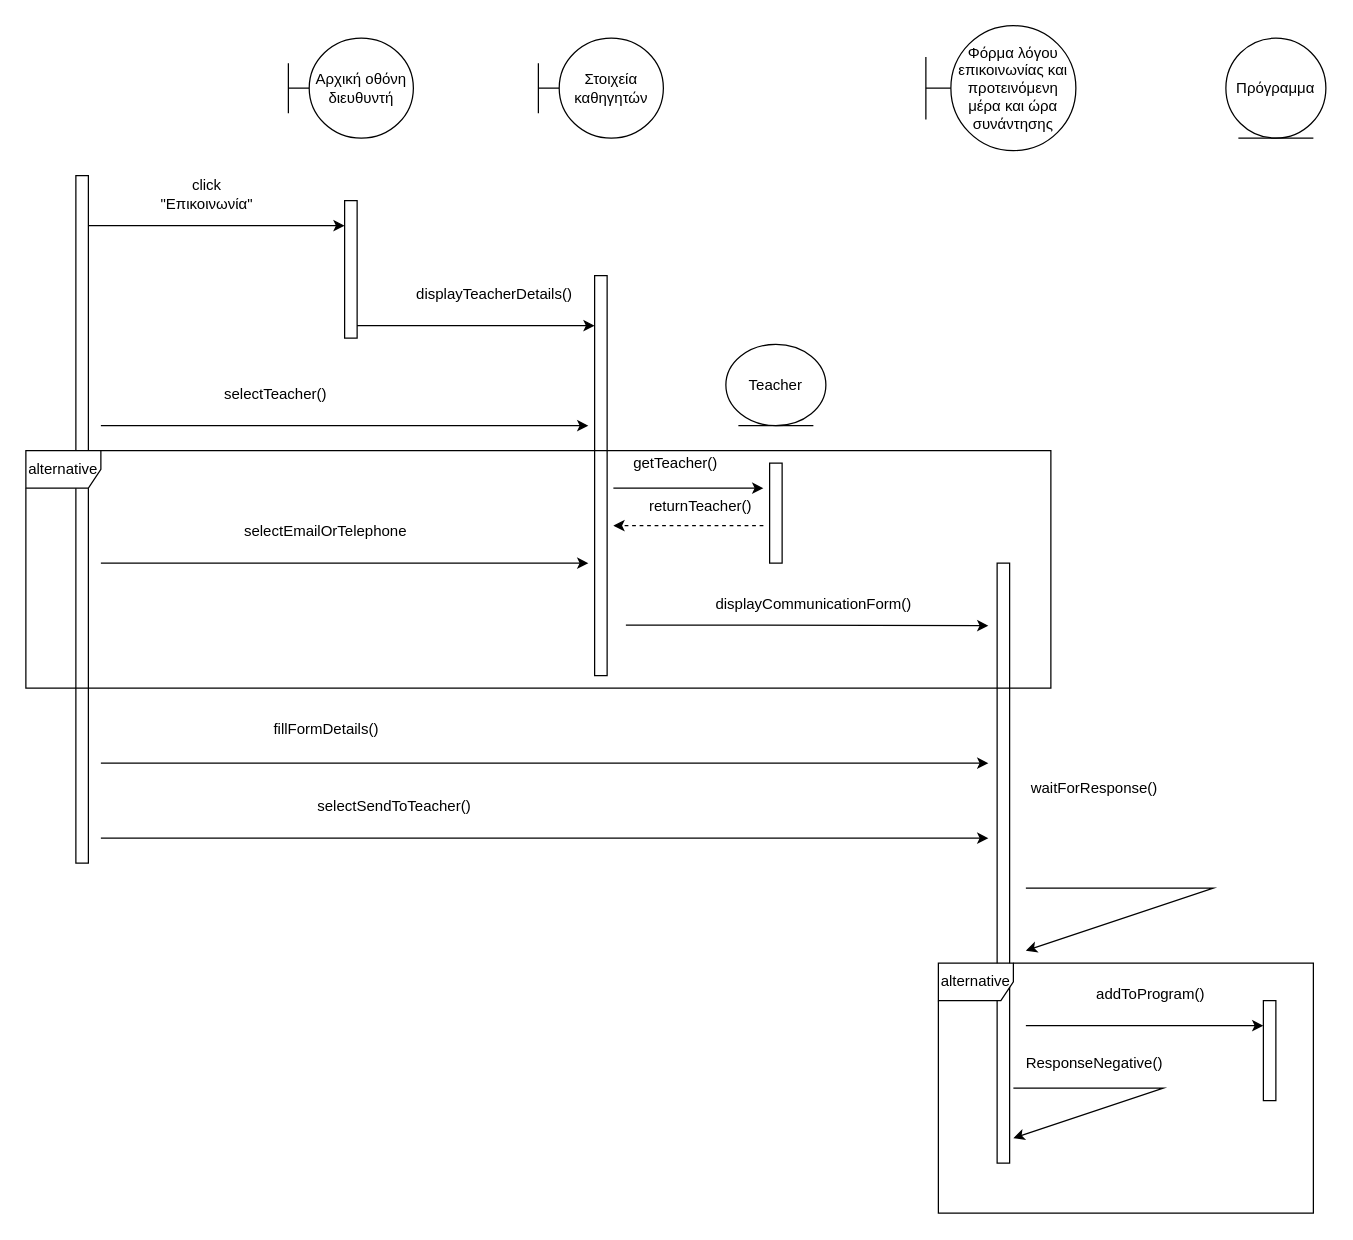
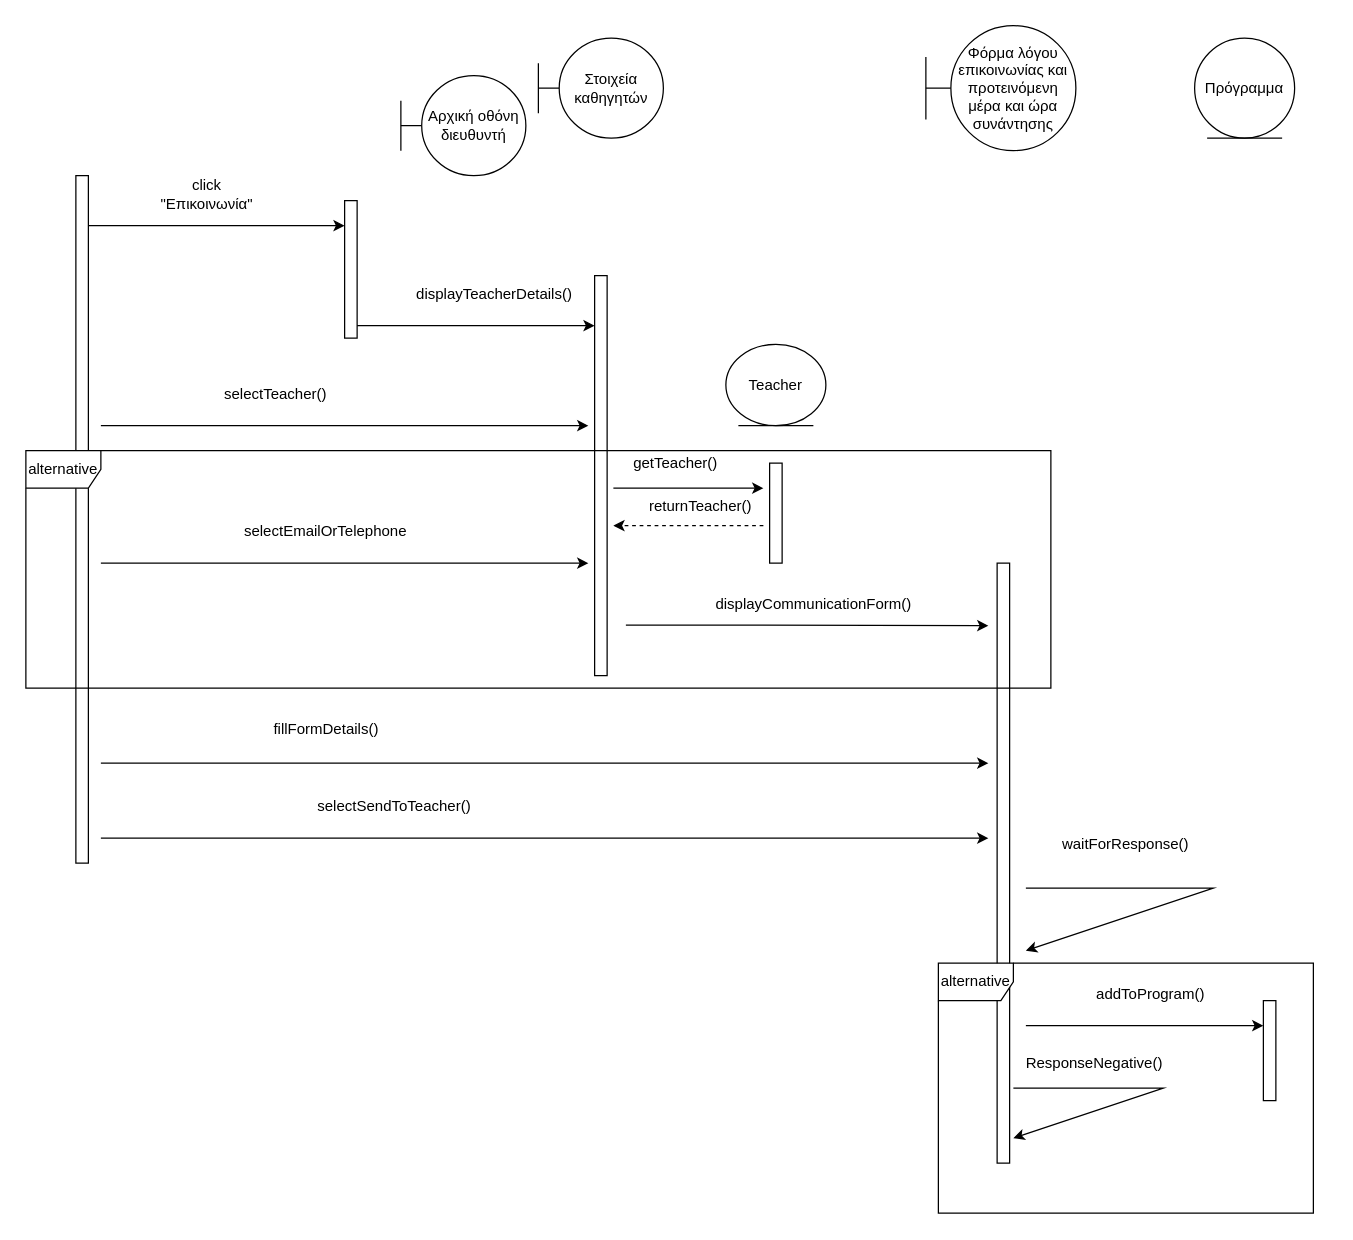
- <mxCell id="2" value="Αρχική οθόνη διευθυντή" style="shape=umlBoundary;whiteSpace=wrap;html=1;" vertex="1" parent="1"><mxGeometry x="230" y="30" width="100" height="80" as="geometry" /></mxCell>
+ <mxCell id="2" value="Αρχική οθόνη διευθυντή" style="shape=umlBoundary;whiteSpace=wrap;html=1;" vertex="1" parent="1"><mxGeometry x="320" y="60" width="100" height="80" as="geometry" /></mxCell>
- <mxCell id="5" value="Πρόγραμμα" style="ellipse;shape=umlEntity;whiteSpace=wrap;html=1;" vertex="1" parent="1"><mxGeometry x="980" y="30" width="80" height="80" as="geometry" /></mxCell>
+ <mxCell id="5" value="Πρόγραμμα" style="ellipse;shape=umlEntity;whiteSpace=wrap;html=1;" vertex="1" parent="1"><mxGeometry x="955" y="30" width="80" height="80" as="geometry" /></mxCell>
- <mxCell id="29" value="waitForResponse()" style="text;html=1;strokeColor=none;fillColor=none;align=center;verticalAlign=middle;whiteSpace=wrap;rounded=0;" vertex="1" parent="1"><mxGeometry x="815" y="615" width="120" height="30" as="geometry" /></mxCell>
+ <mxCell id="29" value="waitForResponse()" style="text;html=1;strokeColor=none;fillColor=none;align=center;verticalAlign=middle;whiteSpace=wrap;rounded=0;" vertex="1" parent="1"><mxGeometry x="840" y="660" width="120" height="30" as="geometry" /></mxCell>
